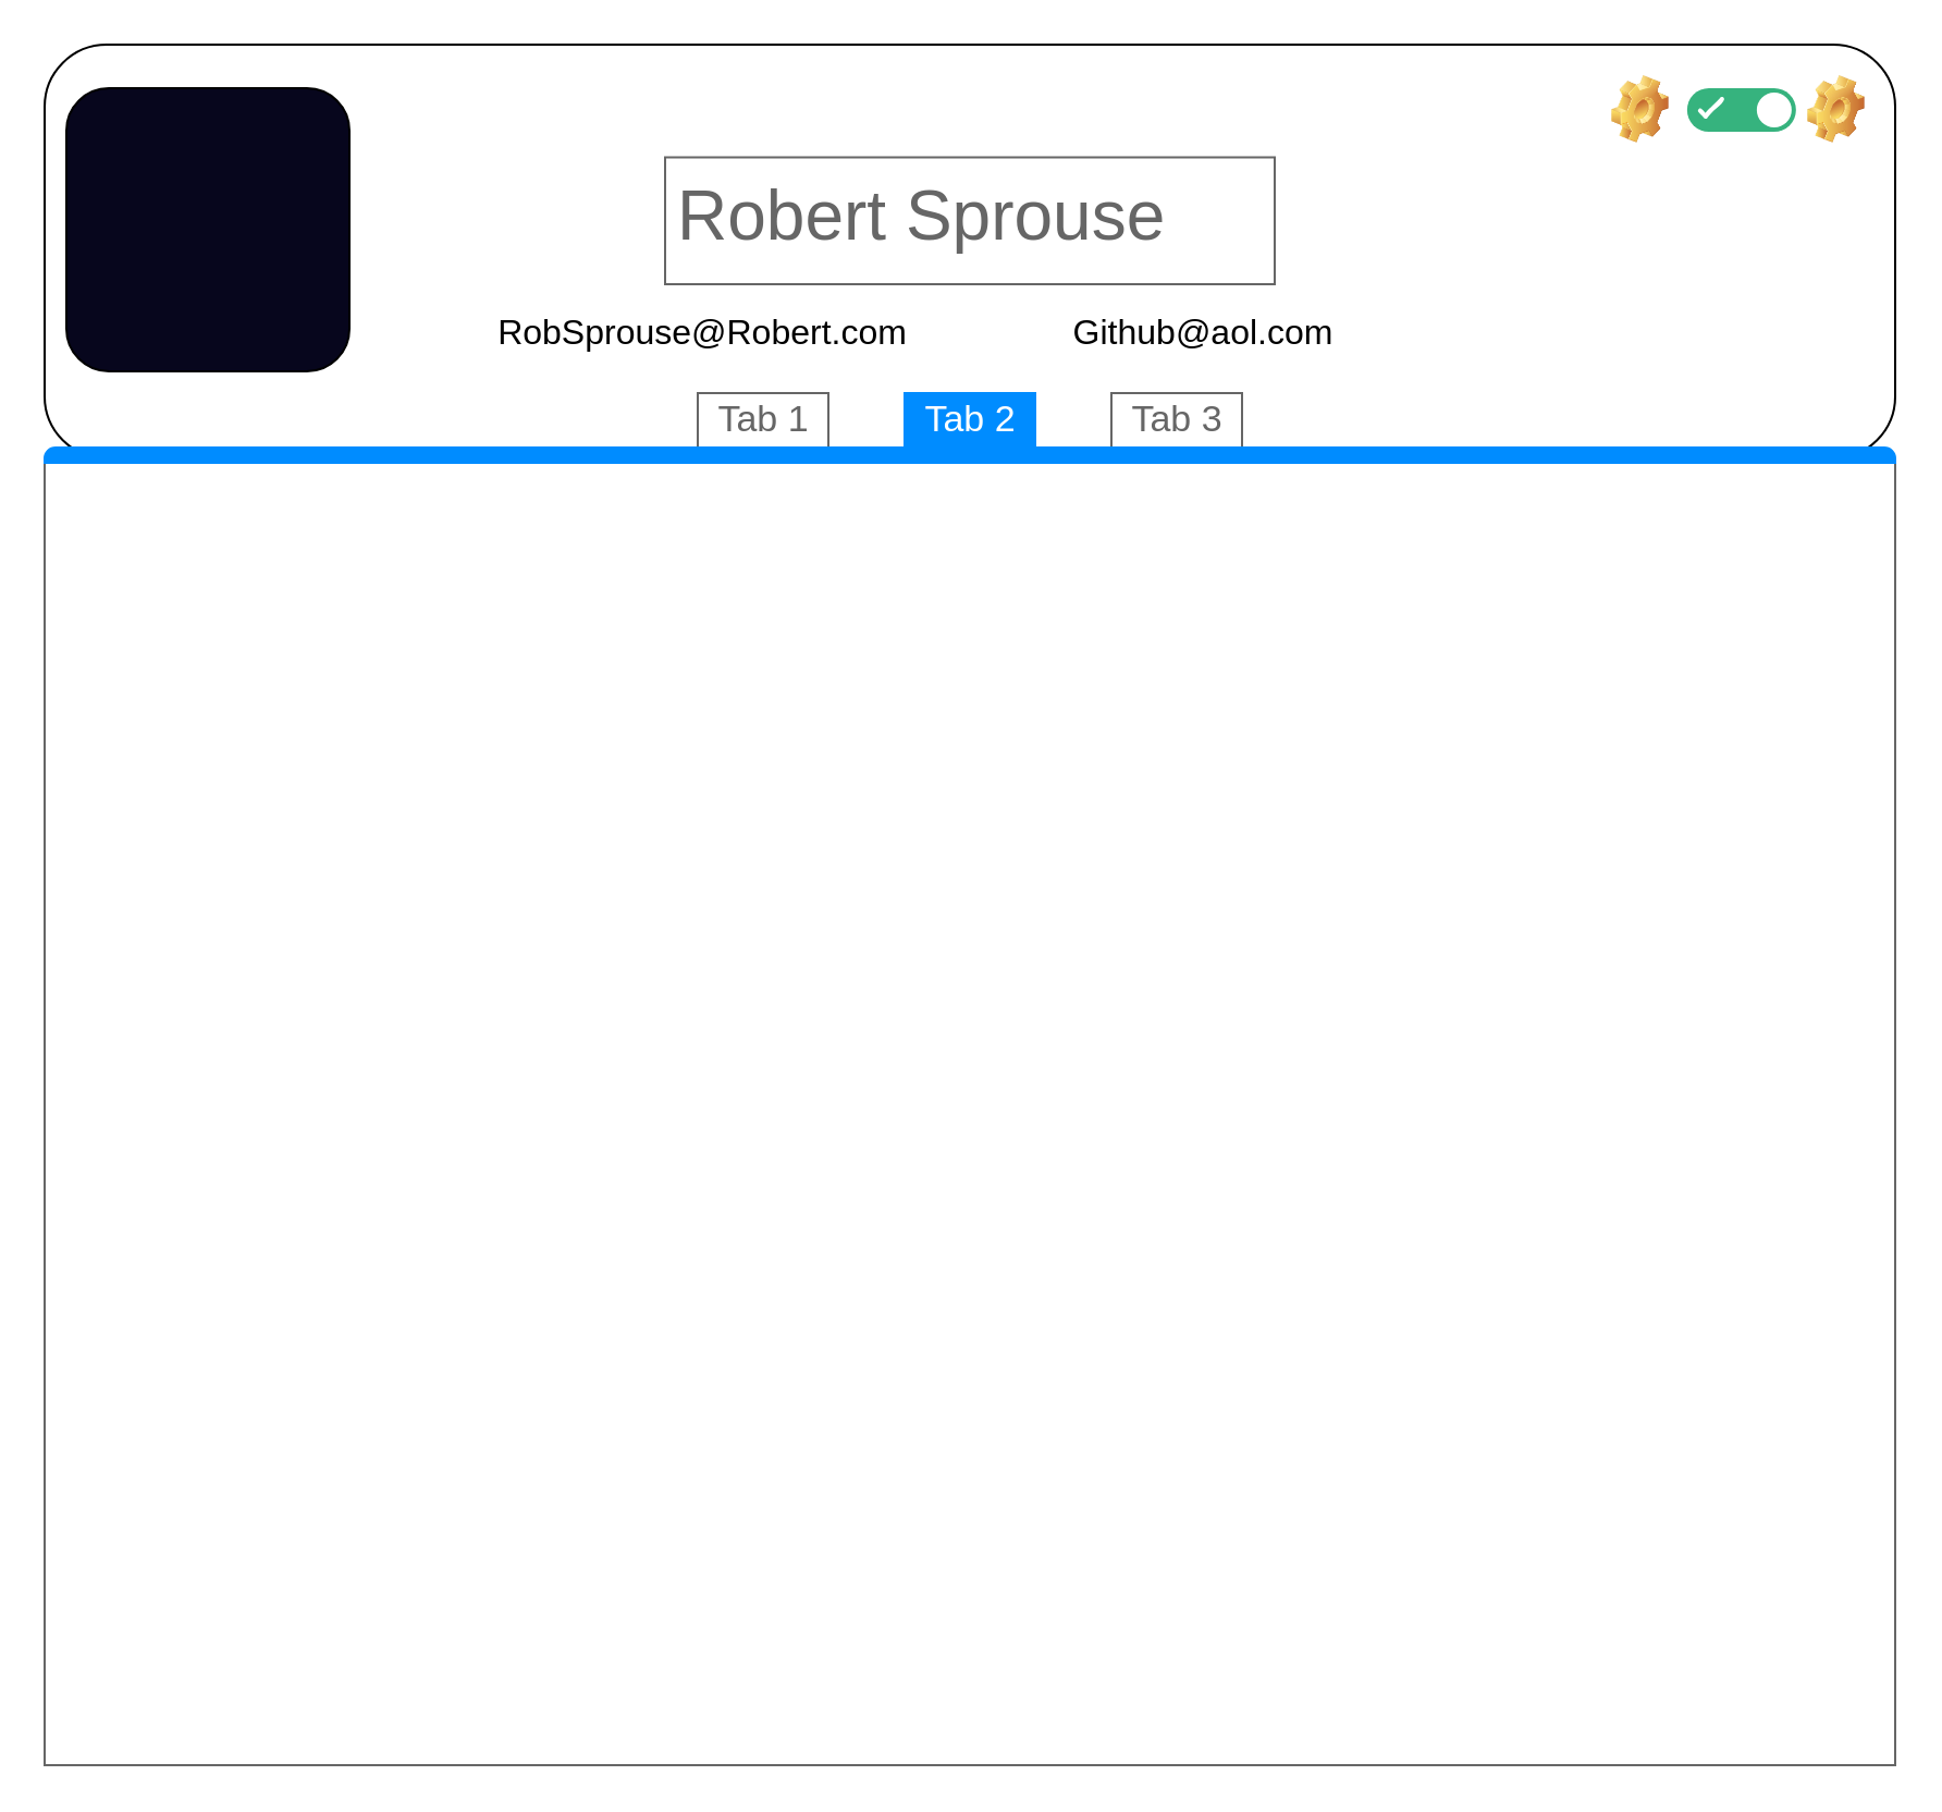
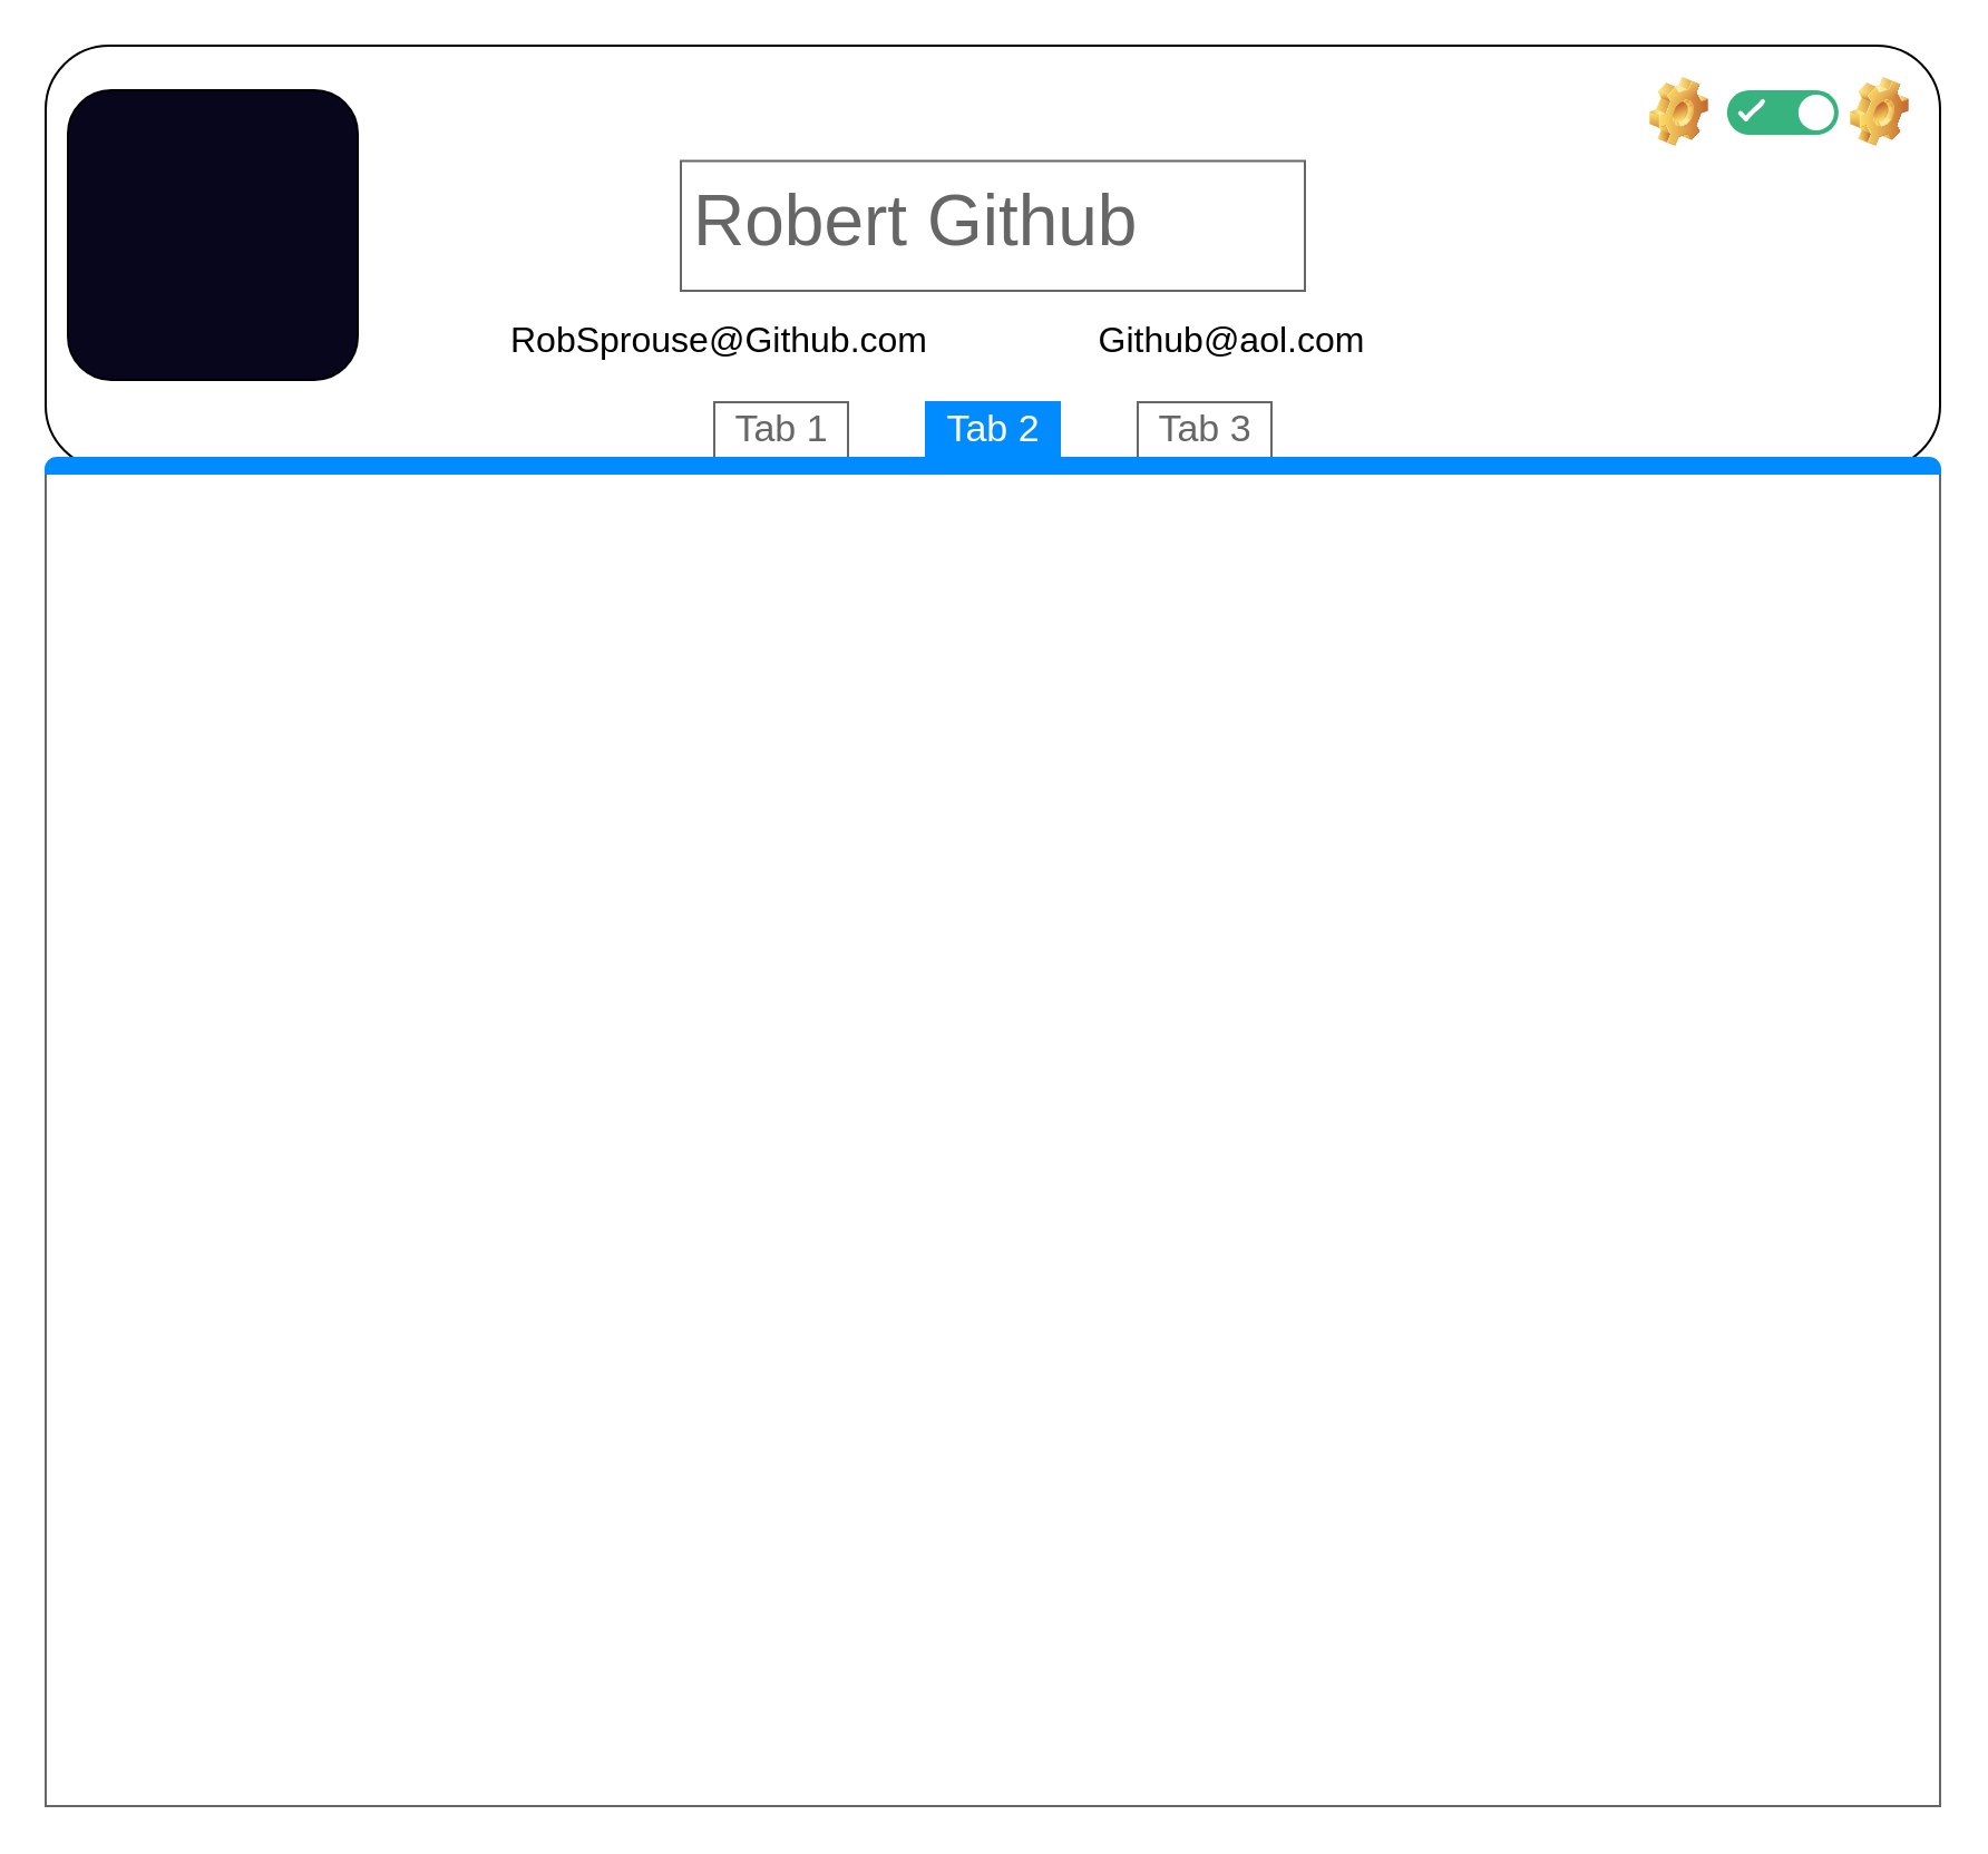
- <mxCell id="3" value="&lt;font style=&quot;font-size: 32px;&quot;&gt;Robert Sprouse&lt;/font&gt;" style="strokeWidth=1;shadow=0;dashed=0;align=left;html=1;shape=mxgraph.mockup.text.textBox;fontColor=#666666;align=left;fontSize=30;spacingLeft=4;spacingTop=-3;strokeColor=#666666;mainText=" vertex="1" parent="1"><mxGeometry x="305" y="71.75" width="280" height="58.25" as="geometry" /></mxCell>
+ <mxCell id="3" value="&lt;font style=&quot;font-size: 32px;&quot;&gt;Robert Github&lt;/font&gt;" style="strokeWidth=1;shadow=0;dashed=0;align=left;html=1;shape=mxgraph.mockup.text.textBox;fontColor=#666666;align=left;fontSize=30;spacingLeft=4;spacingTop=-3;strokeColor=#666666;mainText=" vertex="1" parent="1"><mxGeometry x="305" y="71.75" width="280" height="58.25" as="geometry" /></mxCell>
- <mxCell id="7" value="RobSprouse@Robert.com" style="text;html=1;strokeColor=none;fillColor=none;align=center;verticalAlign=middle;whiteSpace=wrap;rounded=0;fontSize=16;" vertex="1" parent="1"><mxGeometry x="230" y="140" width="185" height="23.25" as="geometry" /></mxCell>
+ <mxCell id="7" value="RobSprouse@Github.com" style="text;html=1;strokeColor=none;fillColor=none;align=center;verticalAlign=middle;whiteSpace=wrap;rounded=0;fontSize=16;" vertex="1" parent="1"><mxGeometry x="230" y="140" width="185" height="23.25" as="geometry" /></mxCell>
